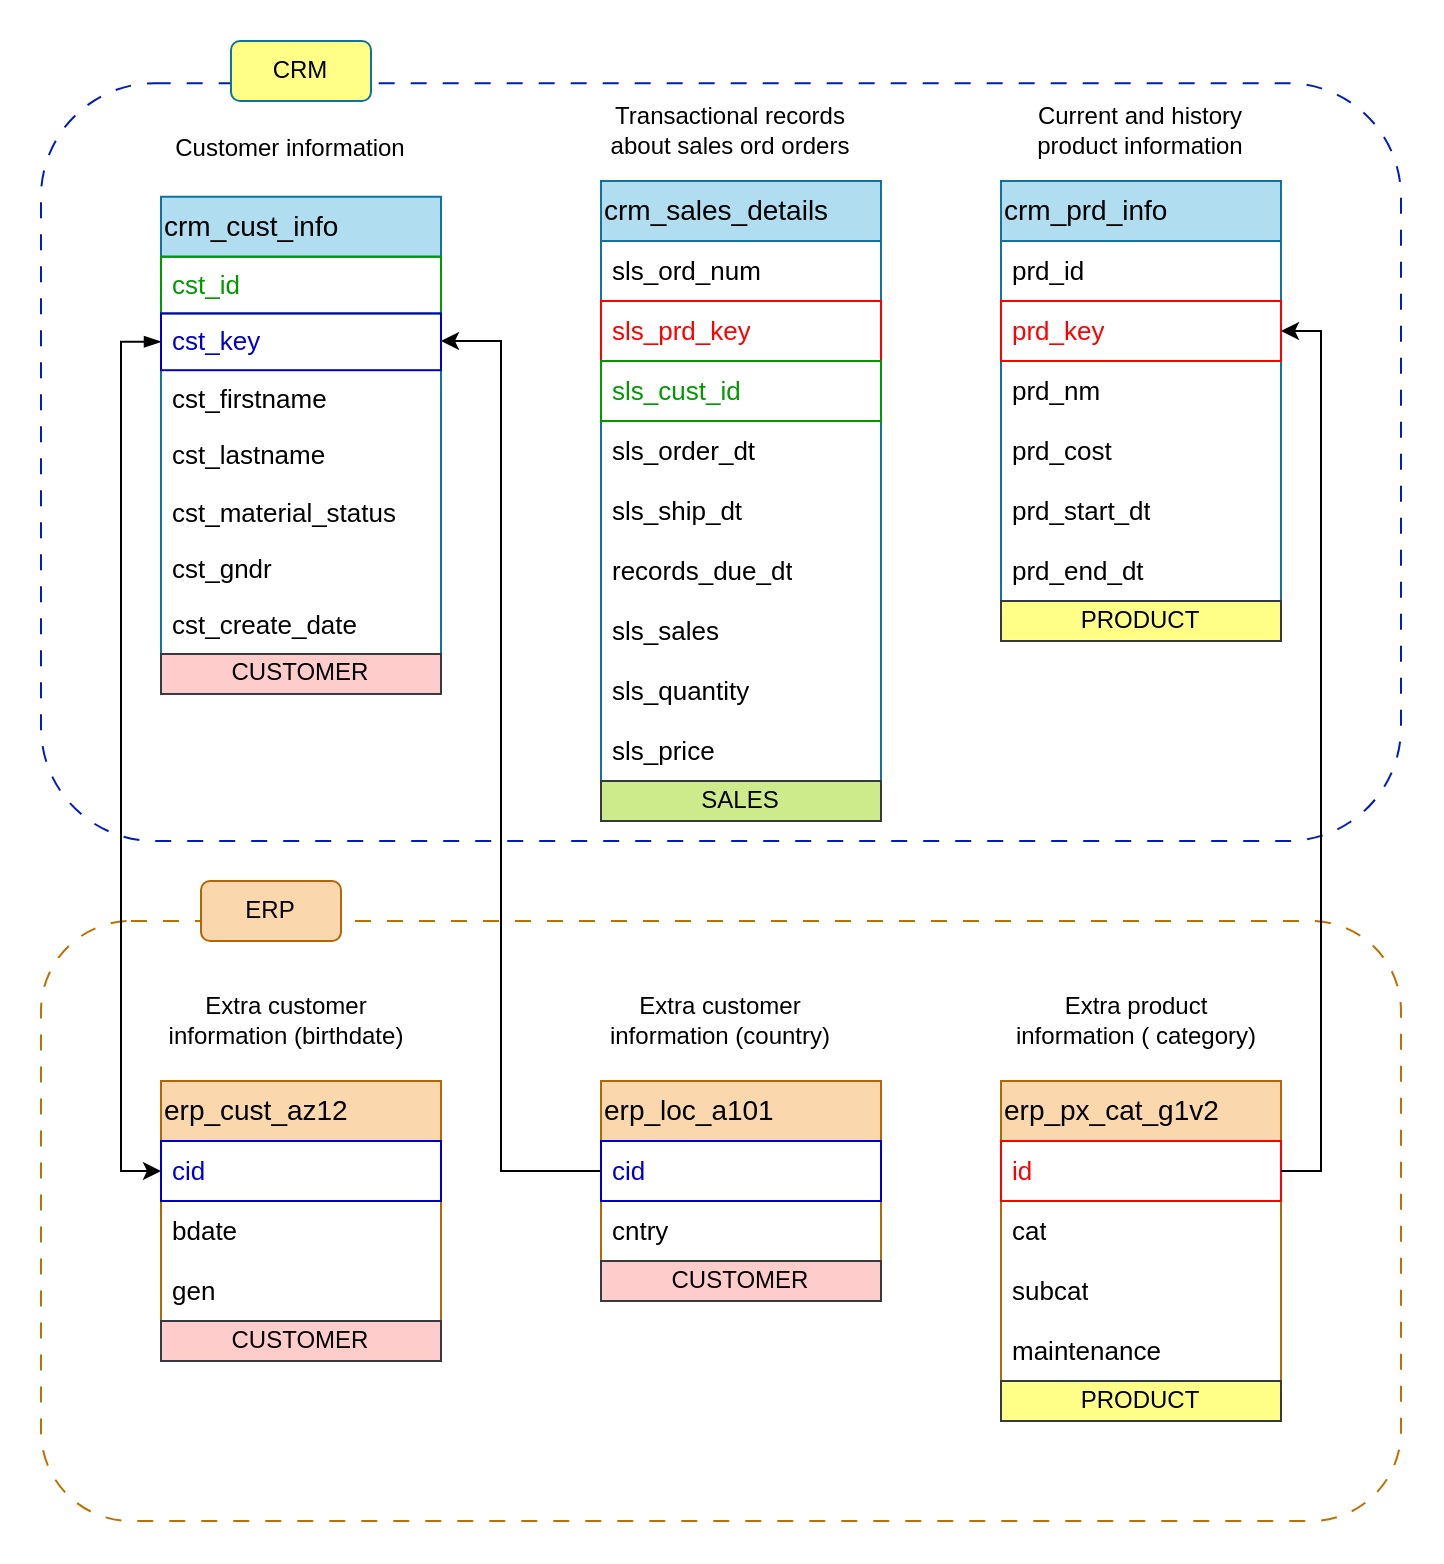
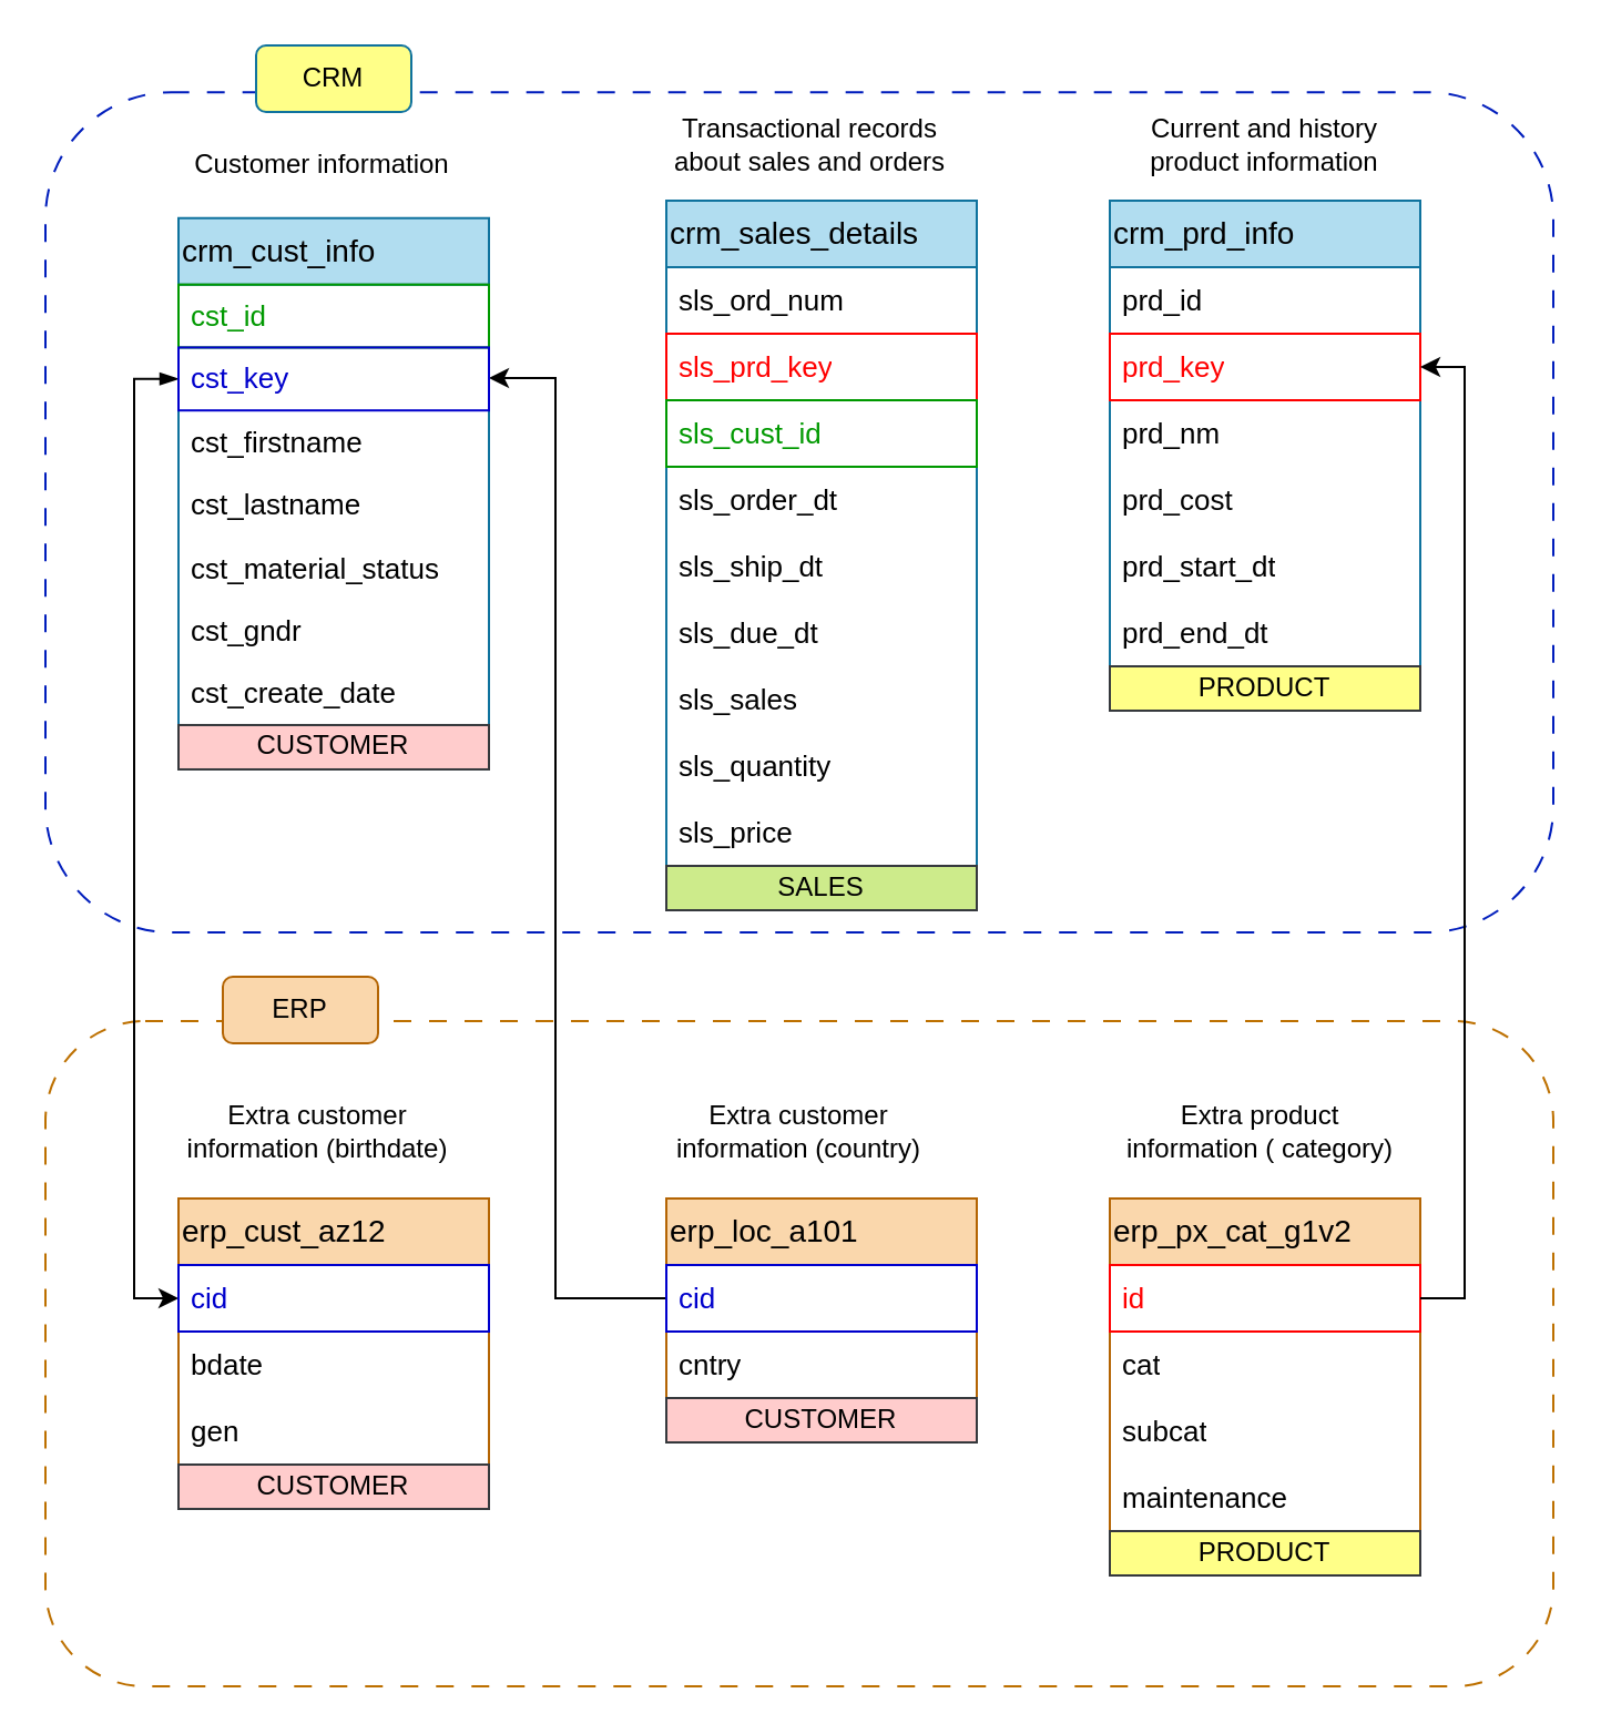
- <mxCell id="16" value="Transactional records about sales ord orders" style="text;html=1;align=center;verticalAlign=middle;whiteSpace=wrap;rounded=0;" parent="5" vertex="1"><mxGeometry width="130" height="30" as="geometry" /></mxCell>
+ <mxCell id="16" value="Transactional records about sales and orders" style="text;html=1;align=center;verticalAlign=middle;whiteSpace=wrap;rounded=0;" parent="5" vertex="1"><mxGeometry width="130" height="30" as="geometry" /></mxCell>
- <mxCell id="12" value="records_due_dt" style="text;strokeColor=none;fillColor=none;align=left;verticalAlign=middle;spacingLeft=4;spacingRight=4;overflow=hidden;points=[[0,0.5],[1,0.5]];portConstraint=eastwest;rotatable=0;whiteSpace=wrap;html=1;fontSize=13;" parent="6" vertex="1"><mxGeometry y="180" width="140" height="30" as="geometry" /></mxCell>
+ <mxCell id="12" value="sls_due_dt" style="text;strokeColor=none;fillColor=none;align=left;verticalAlign=middle;spacingLeft=4;spacingRight=4;overflow=hidden;points=[[0,0.5],[1,0.5]];portConstraint=eastwest;rotatable=0;whiteSpace=wrap;html=1;fontSize=13;" parent="6" vertex="1"><mxGeometry y="180" width="140" height="30" as="geometry" /></mxCell>
